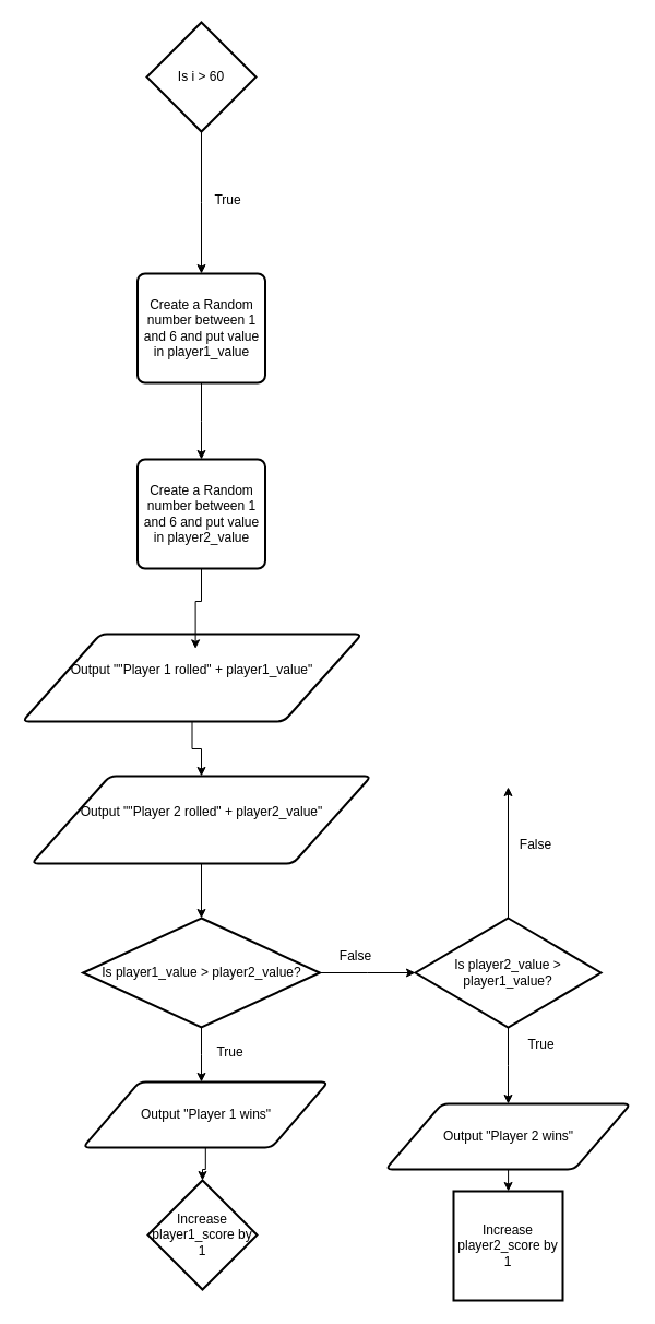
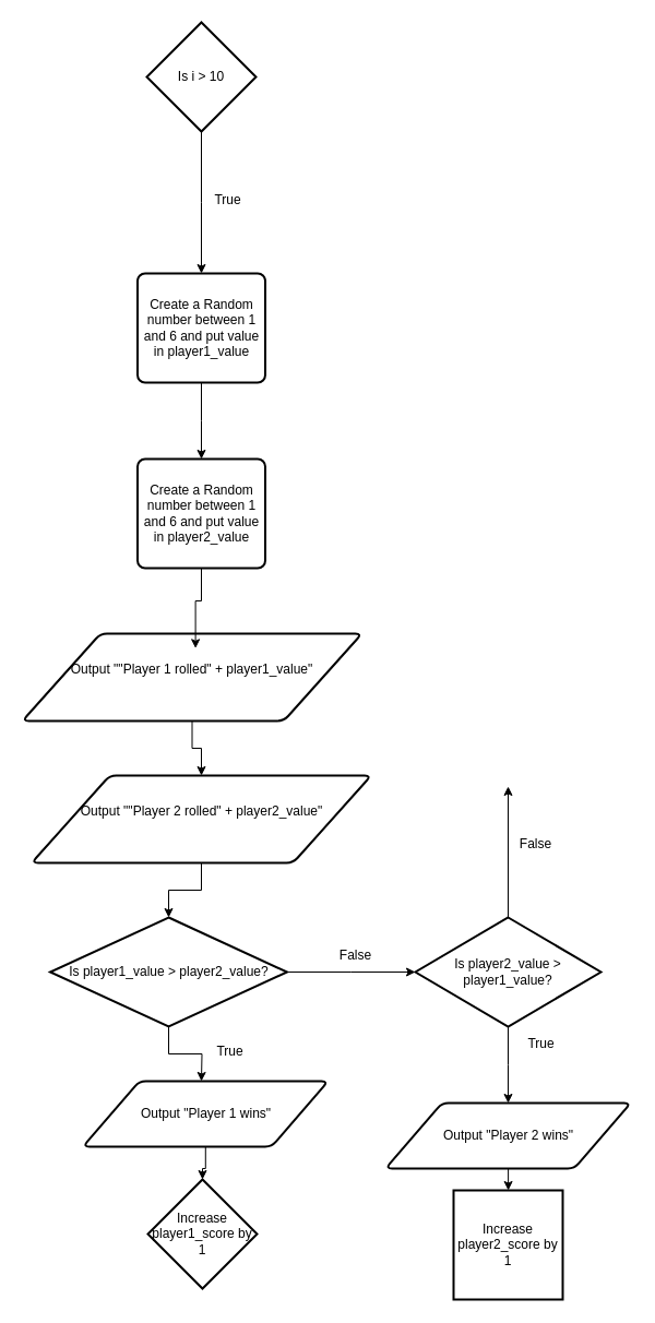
- <mxCell id="3" value="Is i &amp;gt; 60" style="strokeWidth=2;html=1;shape=mxgraph.flowchart.decision;whiteSpace=wrap;" vertex="1" parent="1"><mxGeometry x="134" y="20" width="100" height="100" as="geometry" /></mxCell>
+ <mxCell id="3" value="Is i &amp;gt; 10" style="strokeWidth=2;html=1;shape=mxgraph.flowchart.decision;whiteSpace=wrap;" vertex="1" parent="1"><mxGeometry x="134" y="20" width="100" height="100" as="geometry" /></mxCell>
- <mxCell id="15" value="Is player1_value &amp;gt; player2_value?" style="strokeWidth=2;html=1;shape=mxgraph.flowchart.decision;whiteSpace=wrap;" vertex="1" parent="1"><mxGeometry x="75.5" y="840" width="217" height="100" as="geometry" /></mxCell>
+ <mxCell id="15" value="Is player1_value &amp;gt; player2_value?" style="strokeWidth=2;html=1;shape=mxgraph.flowchart.decision;whiteSpace=wrap;" vertex="1" parent="1"><mxGeometry x="45.5" y="840" width="217" height="100" as="geometry" /></mxCell>
